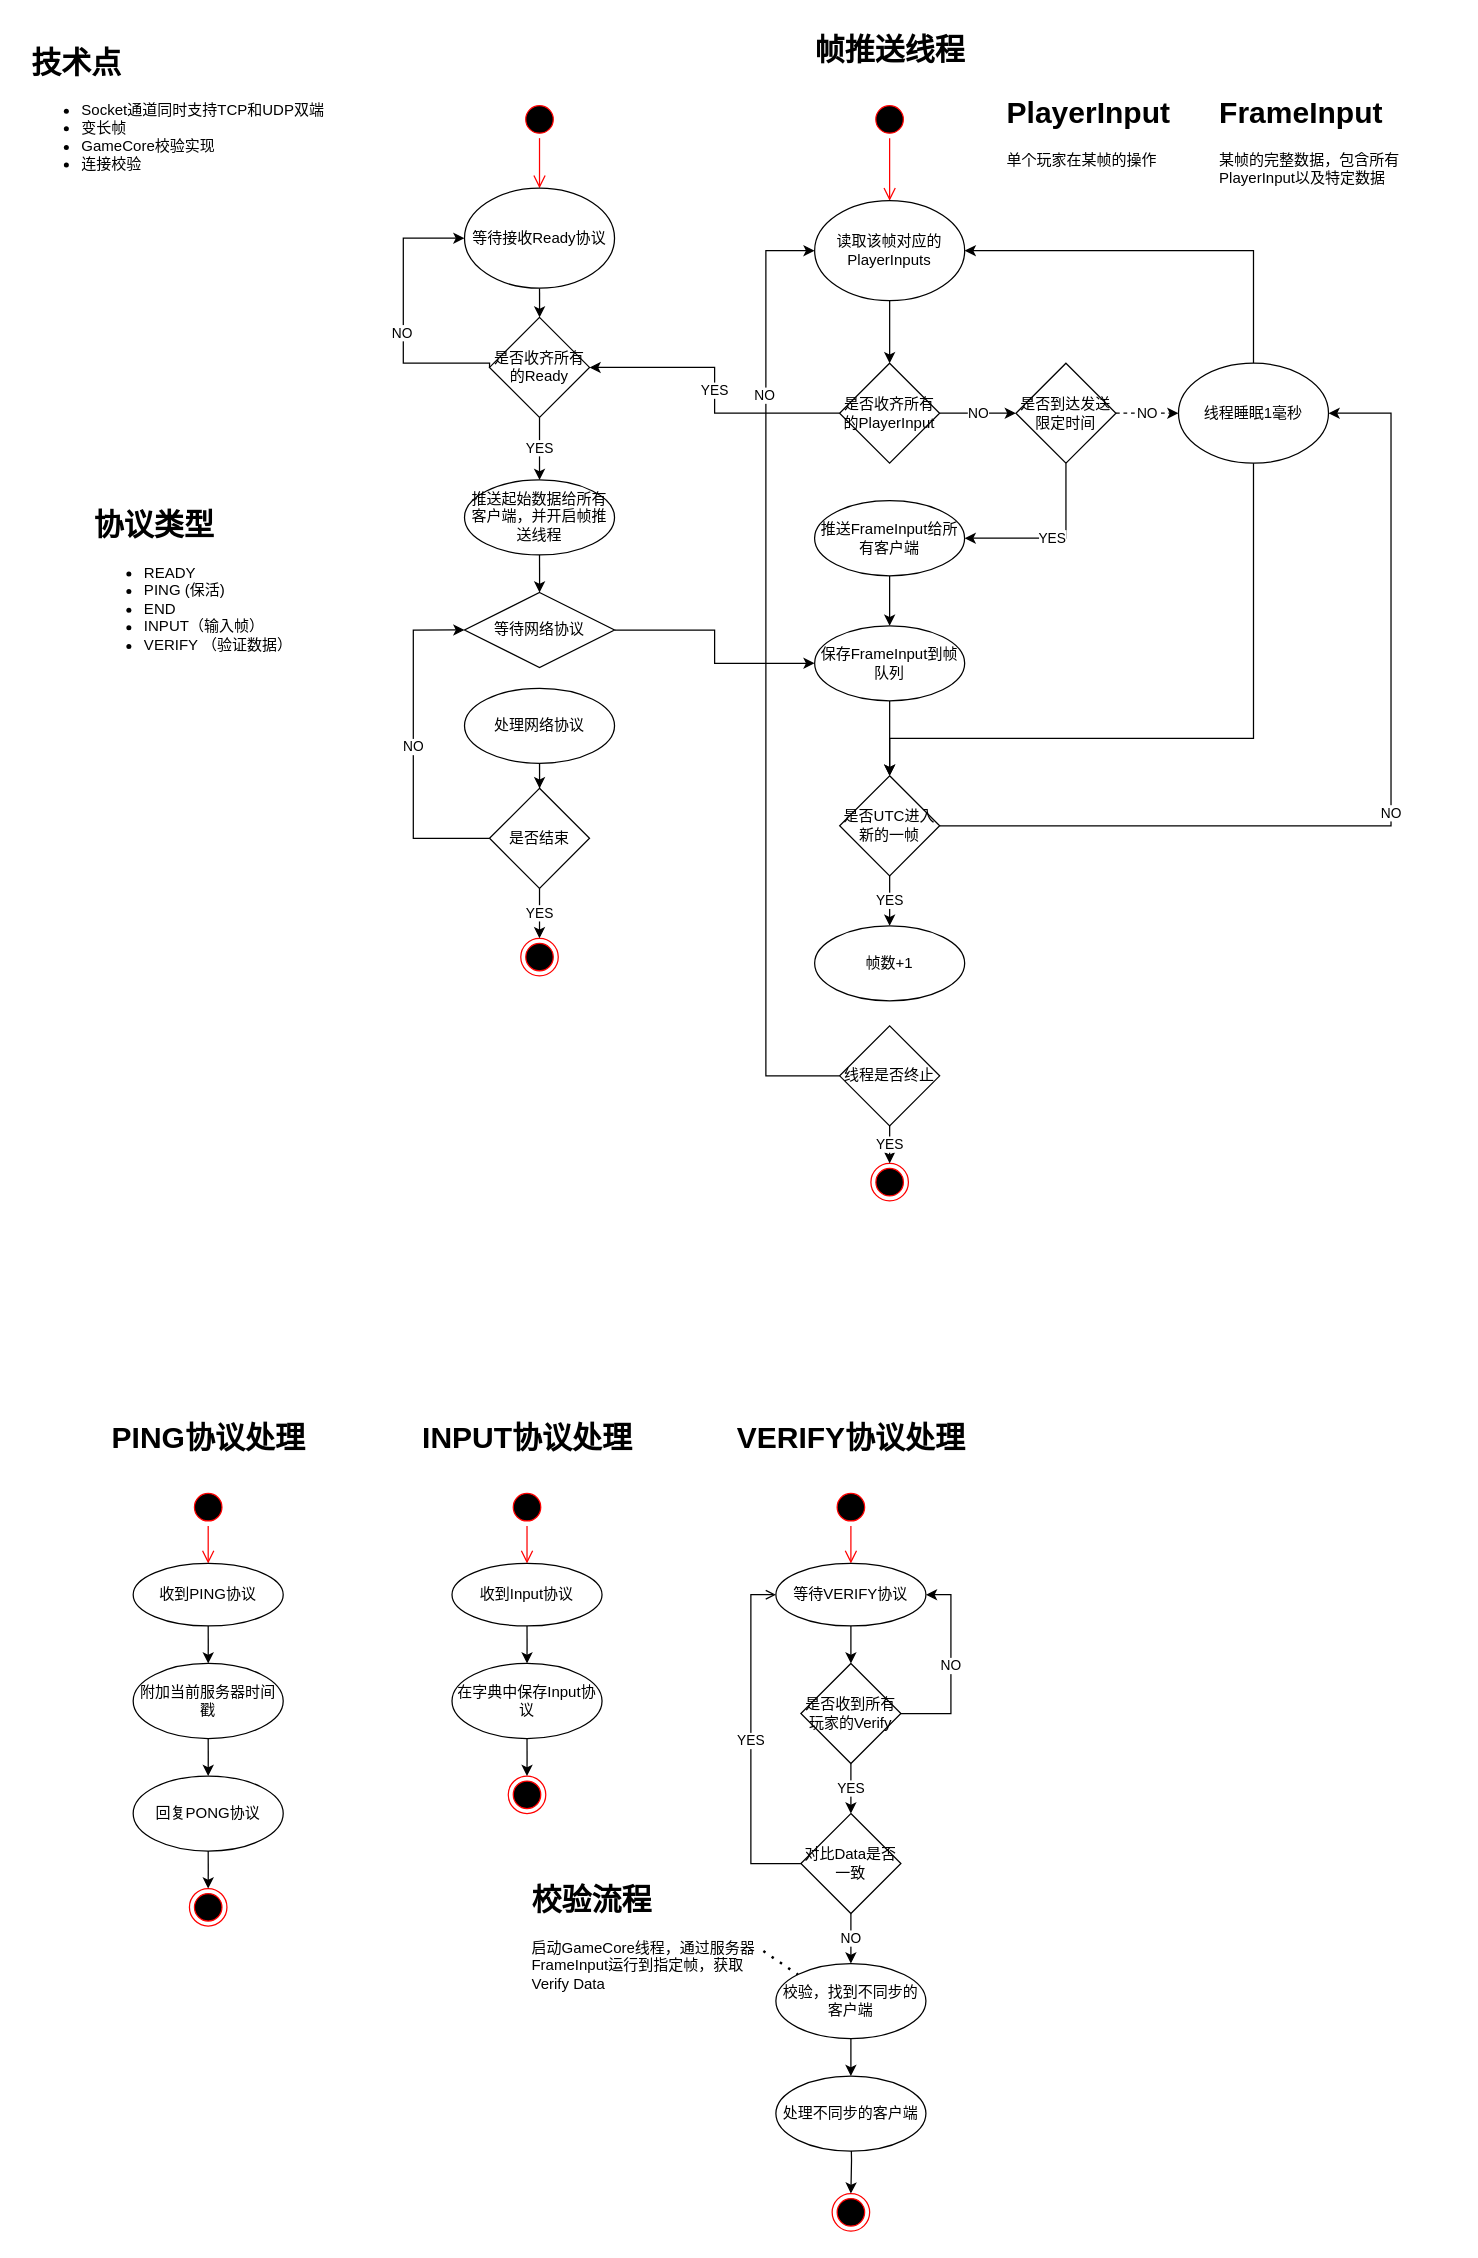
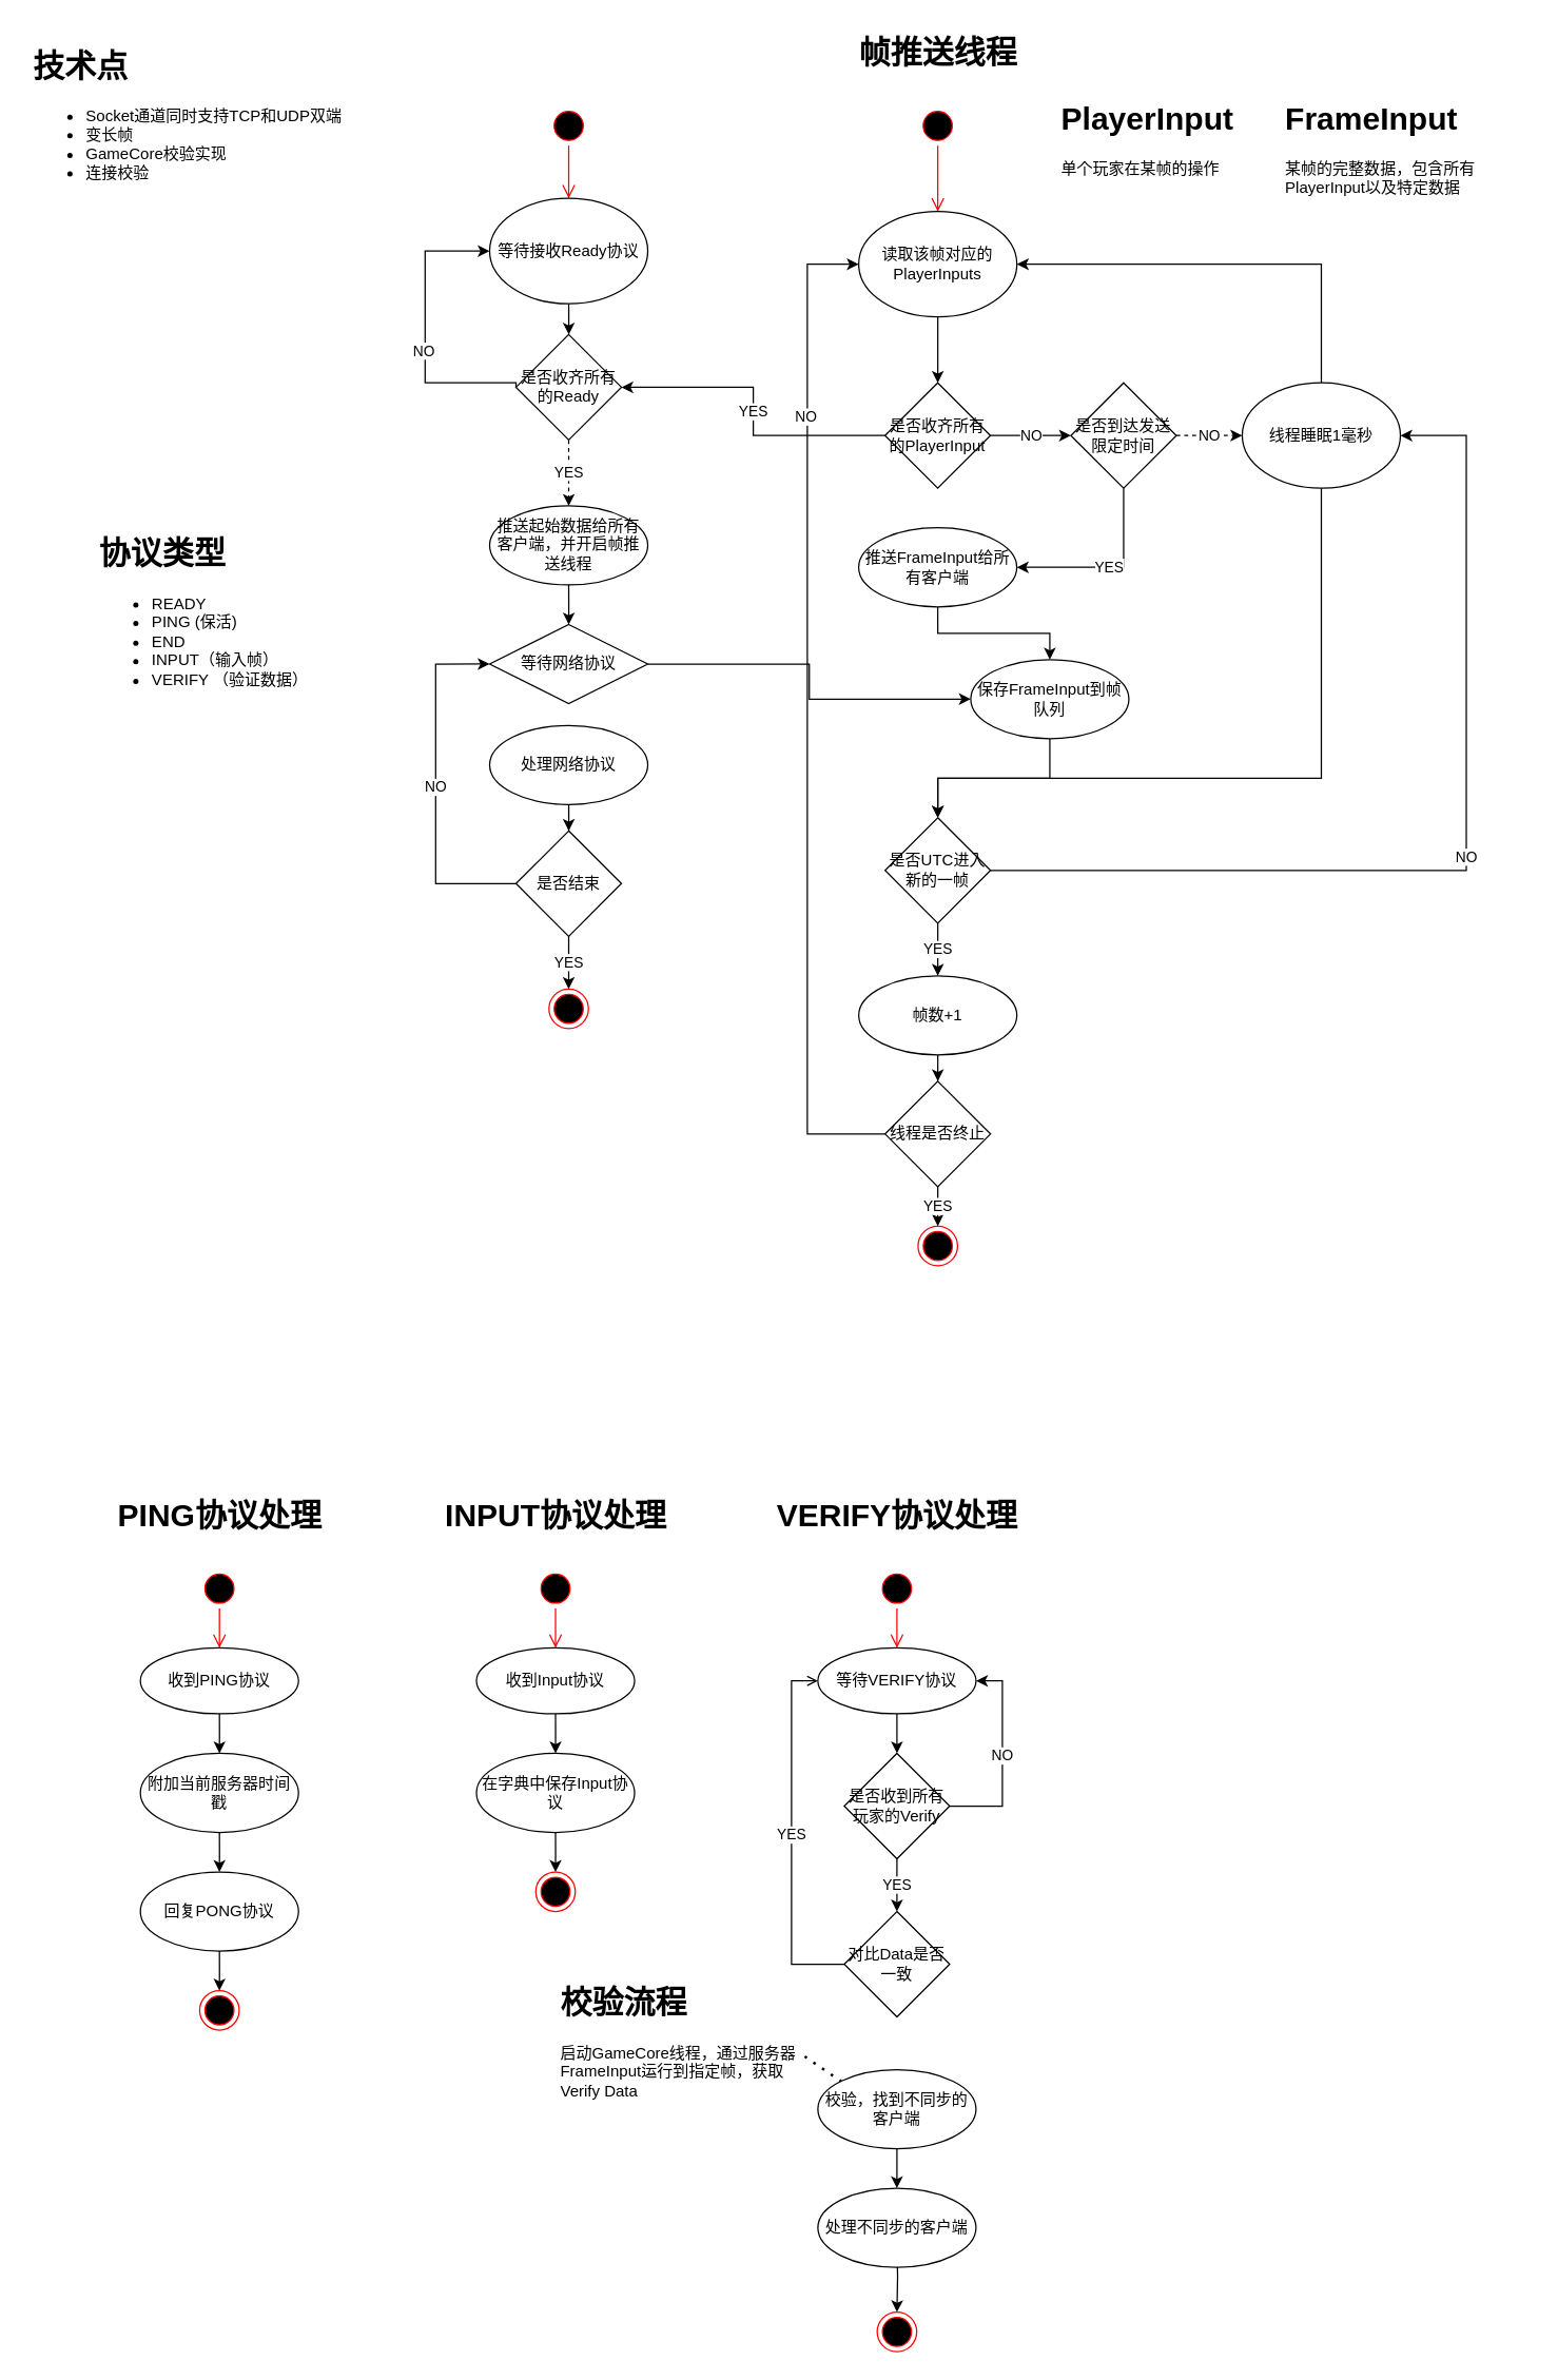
- <mxCell id="10" value="YES" style="edgeStyle=orthogonalEdgeStyle;rounded=0;orthogonalLoop=1;jettySize=auto;html=1;" parent="1" source="11" target="13" edge="1"><mxGeometry relative="1" as="geometry" /></mxCell>
+ <mxCell id="10" value="YES" style="edgeStyle=orthogonalEdgeStyle;rounded=0;orthogonalLoop=1;jettySize=auto;html=1;dashed=1;" parent="1" source="11" target="13" edge="1"><mxGeometry relative="1" as="geometry" /></mxCell>
- <mxCell id="69" value="保存FrameInput到帧队列" style="ellipse;whiteSpace=wrap;html=1;" parent="1" vertex="1"><mxGeometry x="651" y="500" width="120" height="60" as="geometry" /></mxCell>
+ <mxCell id="69" value="保存FrameInput到帧队列" style="ellipse;whiteSpace=wrap;html=1;" parent="1" vertex="1"><mxGeometry x="736" y="500" width="120" height="60" as="geometry" /></mxCell>
+ <mxCell id="35" value="" style="edgeStyle=orthogonalEdgeStyle;rounded=0;orthogonalLoop=1;jettySize=auto;html=1;" parent="1" source="36" target="41" edge="1"><mxGeometry relative="1" as="geometry" /></mxCell>
- <mxCell id="81" value="NO" style="edgeStyle=orthogonalEdgeStyle;rounded=0;orthogonalLoop=1;jettySize=auto;html=1;" parent="1" source="82" target="84" edge="1"><mxGeometry relative="1" as="geometry" /></mxCell>
